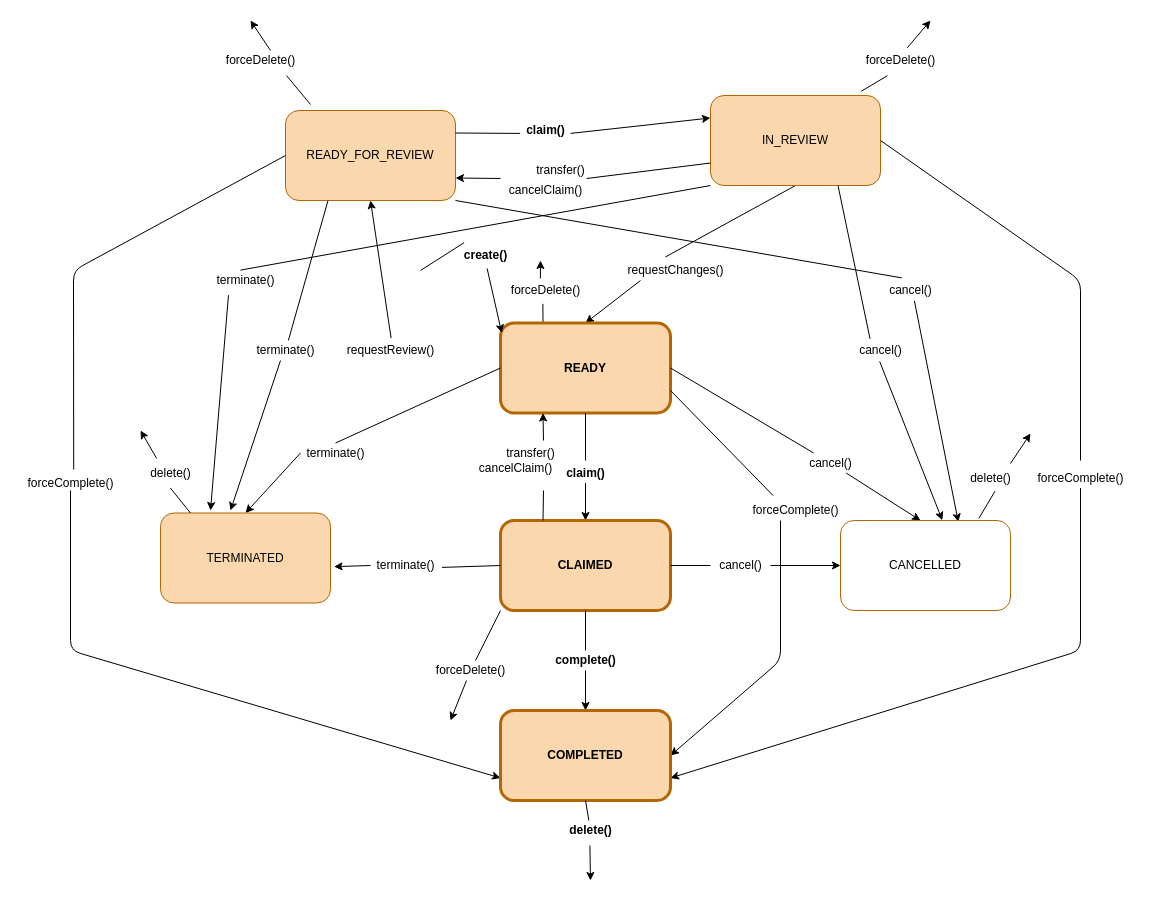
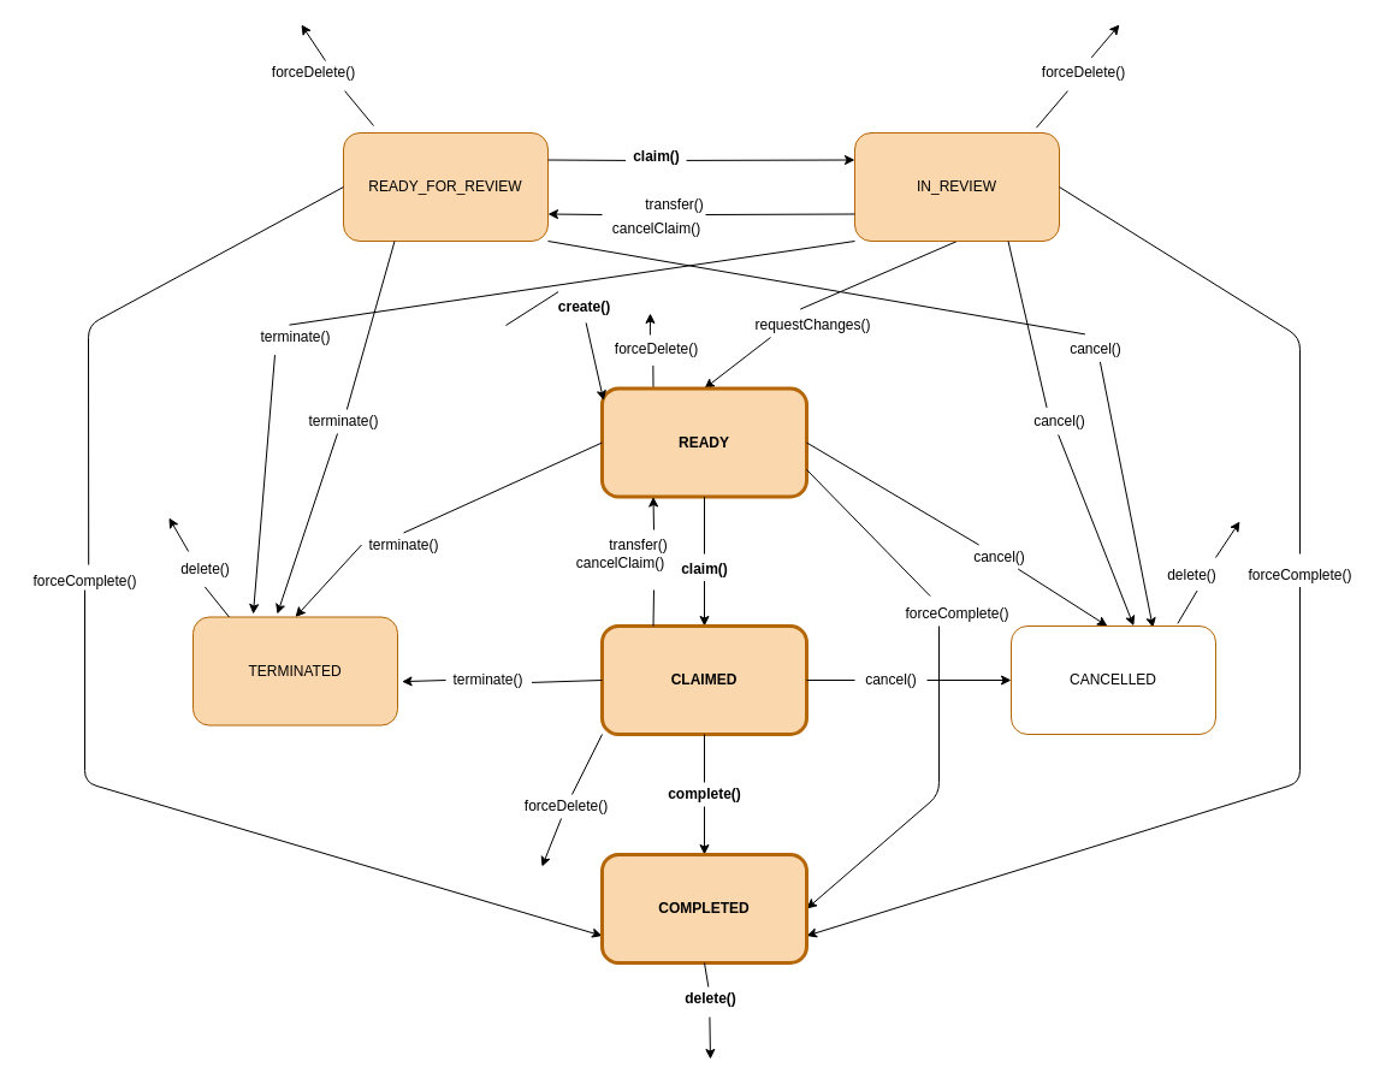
- <mxCell id="29" value="IN_REVIEW" style="rounded=1;whiteSpace=wrap;html=1;fillColor=#fad7ac;strokeColor=#b46504;" parent="1" vertex="1"><mxGeometry x="710" y="95" width="170" height="90" as="geometry" /></mxCell>
+ <mxCell id="29" value="IN_REVIEW" style="rounded=1;whiteSpace=wrap;html=1;fillColor=#fad7ac;strokeColor=#b46504;" parent="1" vertex="1"><mxGeometry x="710" y="110" width="170" height="90" as="geometry" /></mxCell>
- <mxCell id="4" style="edgeStyle=none;html=1;exitX=0.5;exitY=1;exitDx=0;exitDy=0;entryX=0.506;entryY=-0.119;entryDx=0;entryDy=0;entryPerimeter=0;endArrow=none;endFill=0;startArrow=classic;startFill=1;" edge="1" parent="1" source="8" target="38"><mxGeometry relative="1" as="geometry" /></mxCell>
- <mxCell id="38" value="requestReview()" style="text;html=1;align=center;verticalAlign=middle;resizable=0;points=[];autosize=1;strokeColor=none;fillColor=none;" parent="1" vertex="1"><mxGeometry x="340" y="340" width="100" height="20" as="geometry" /></mxCell>
